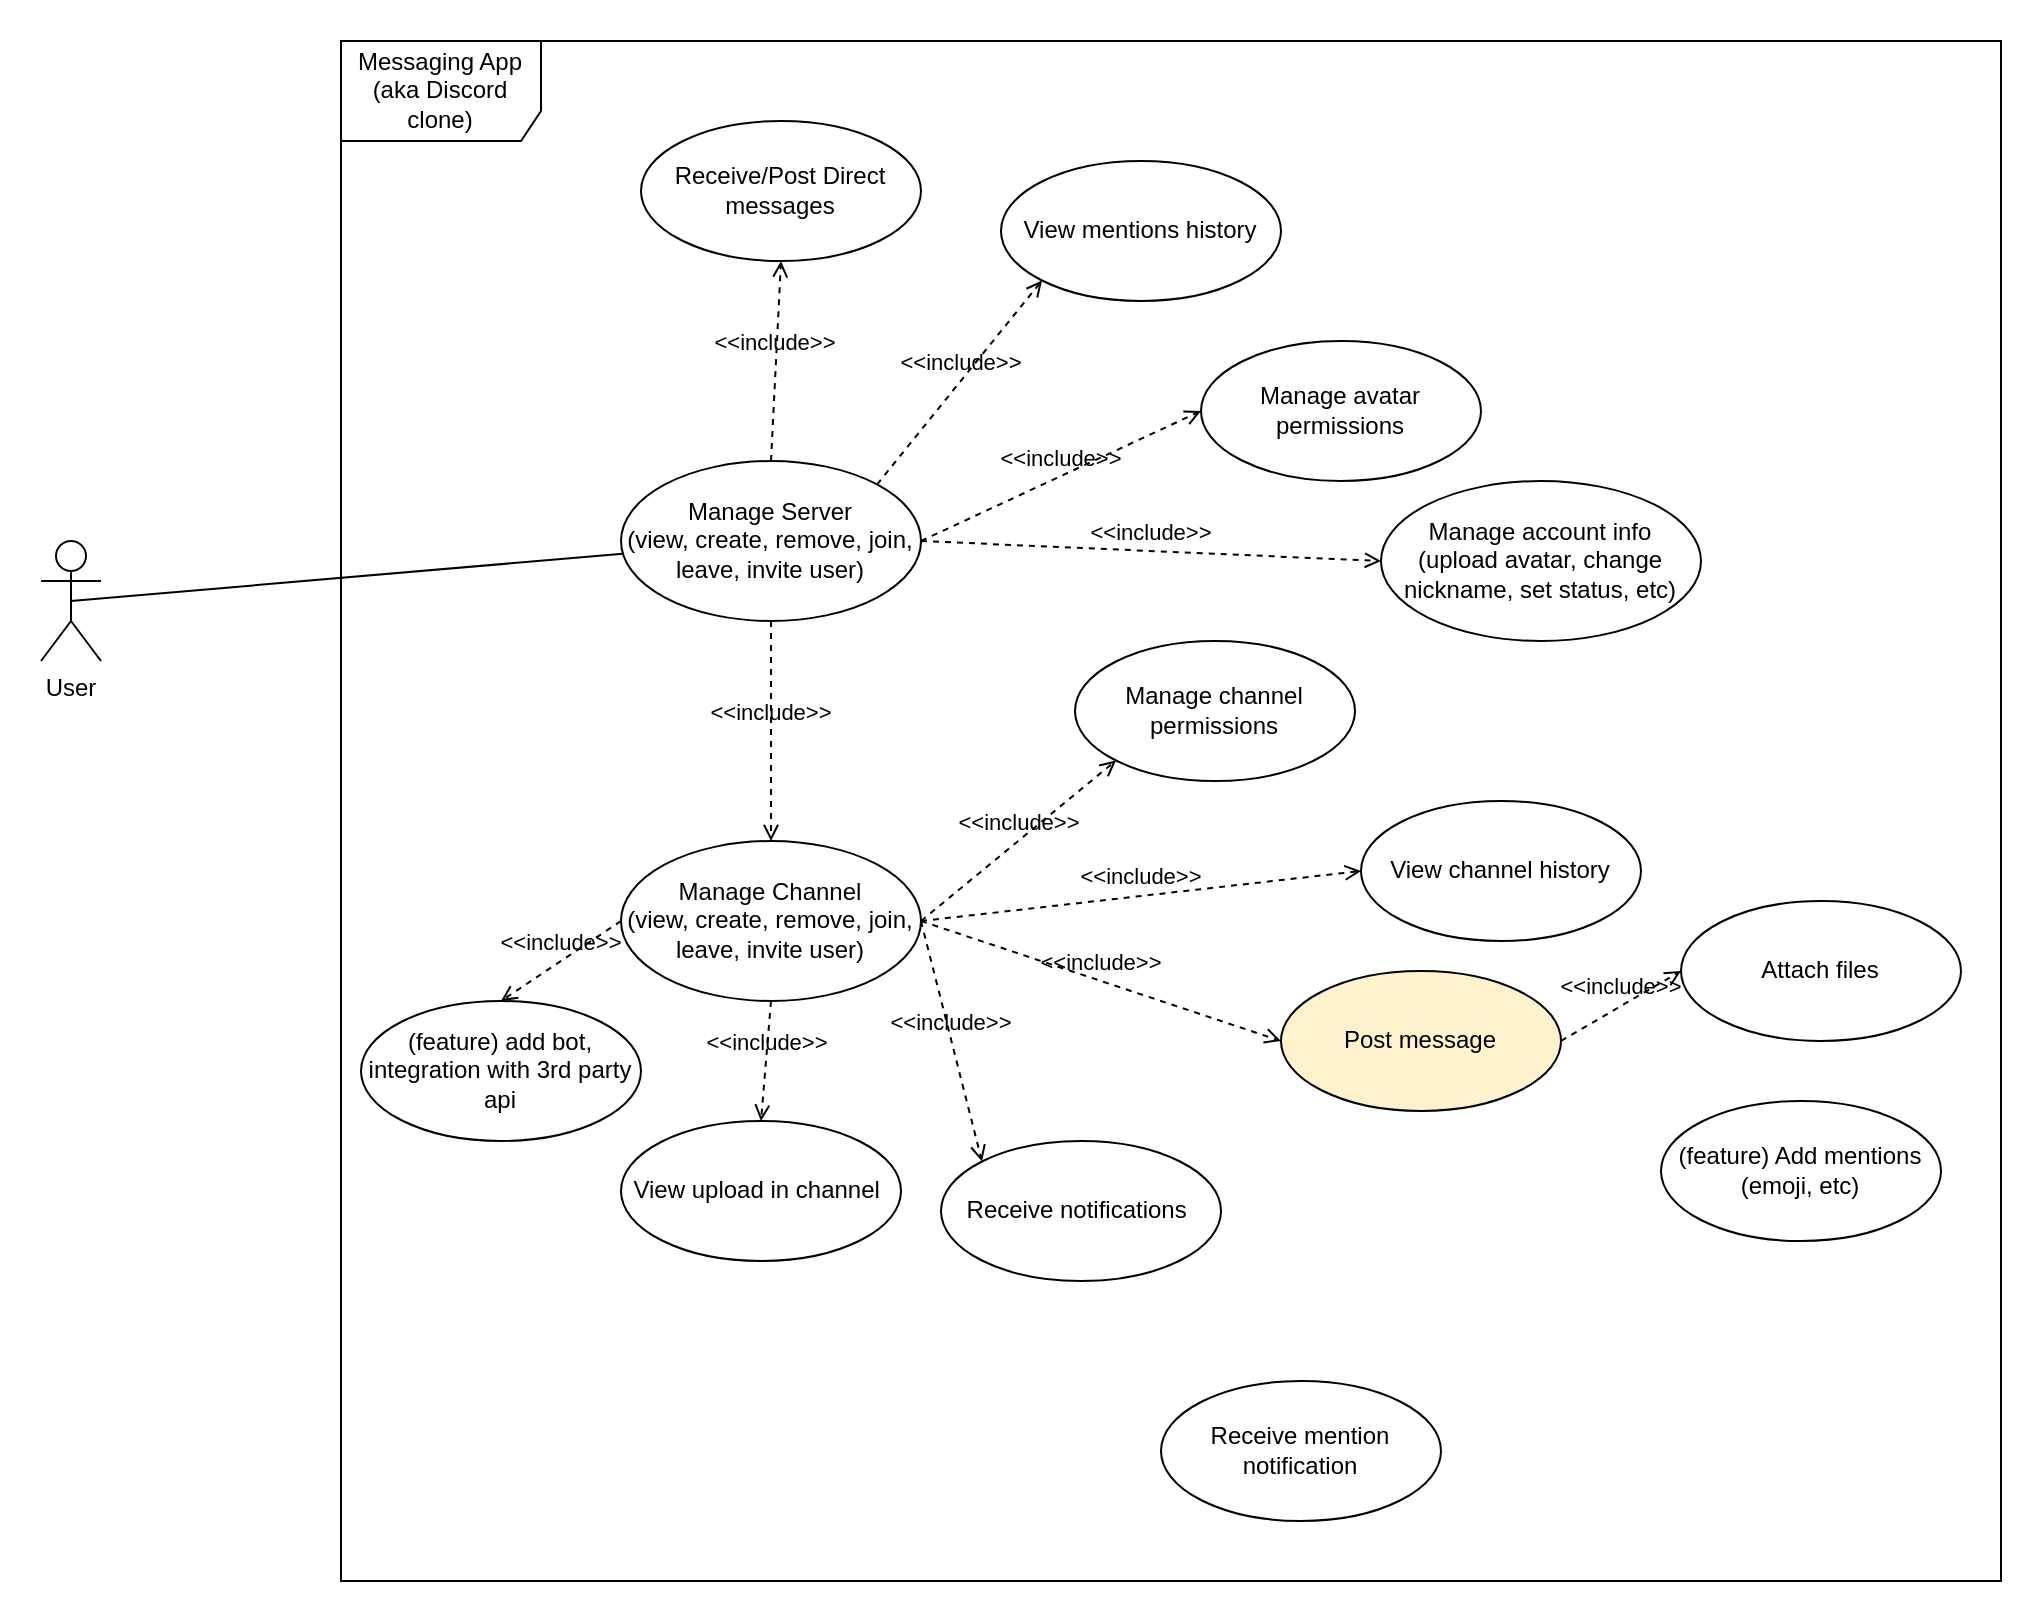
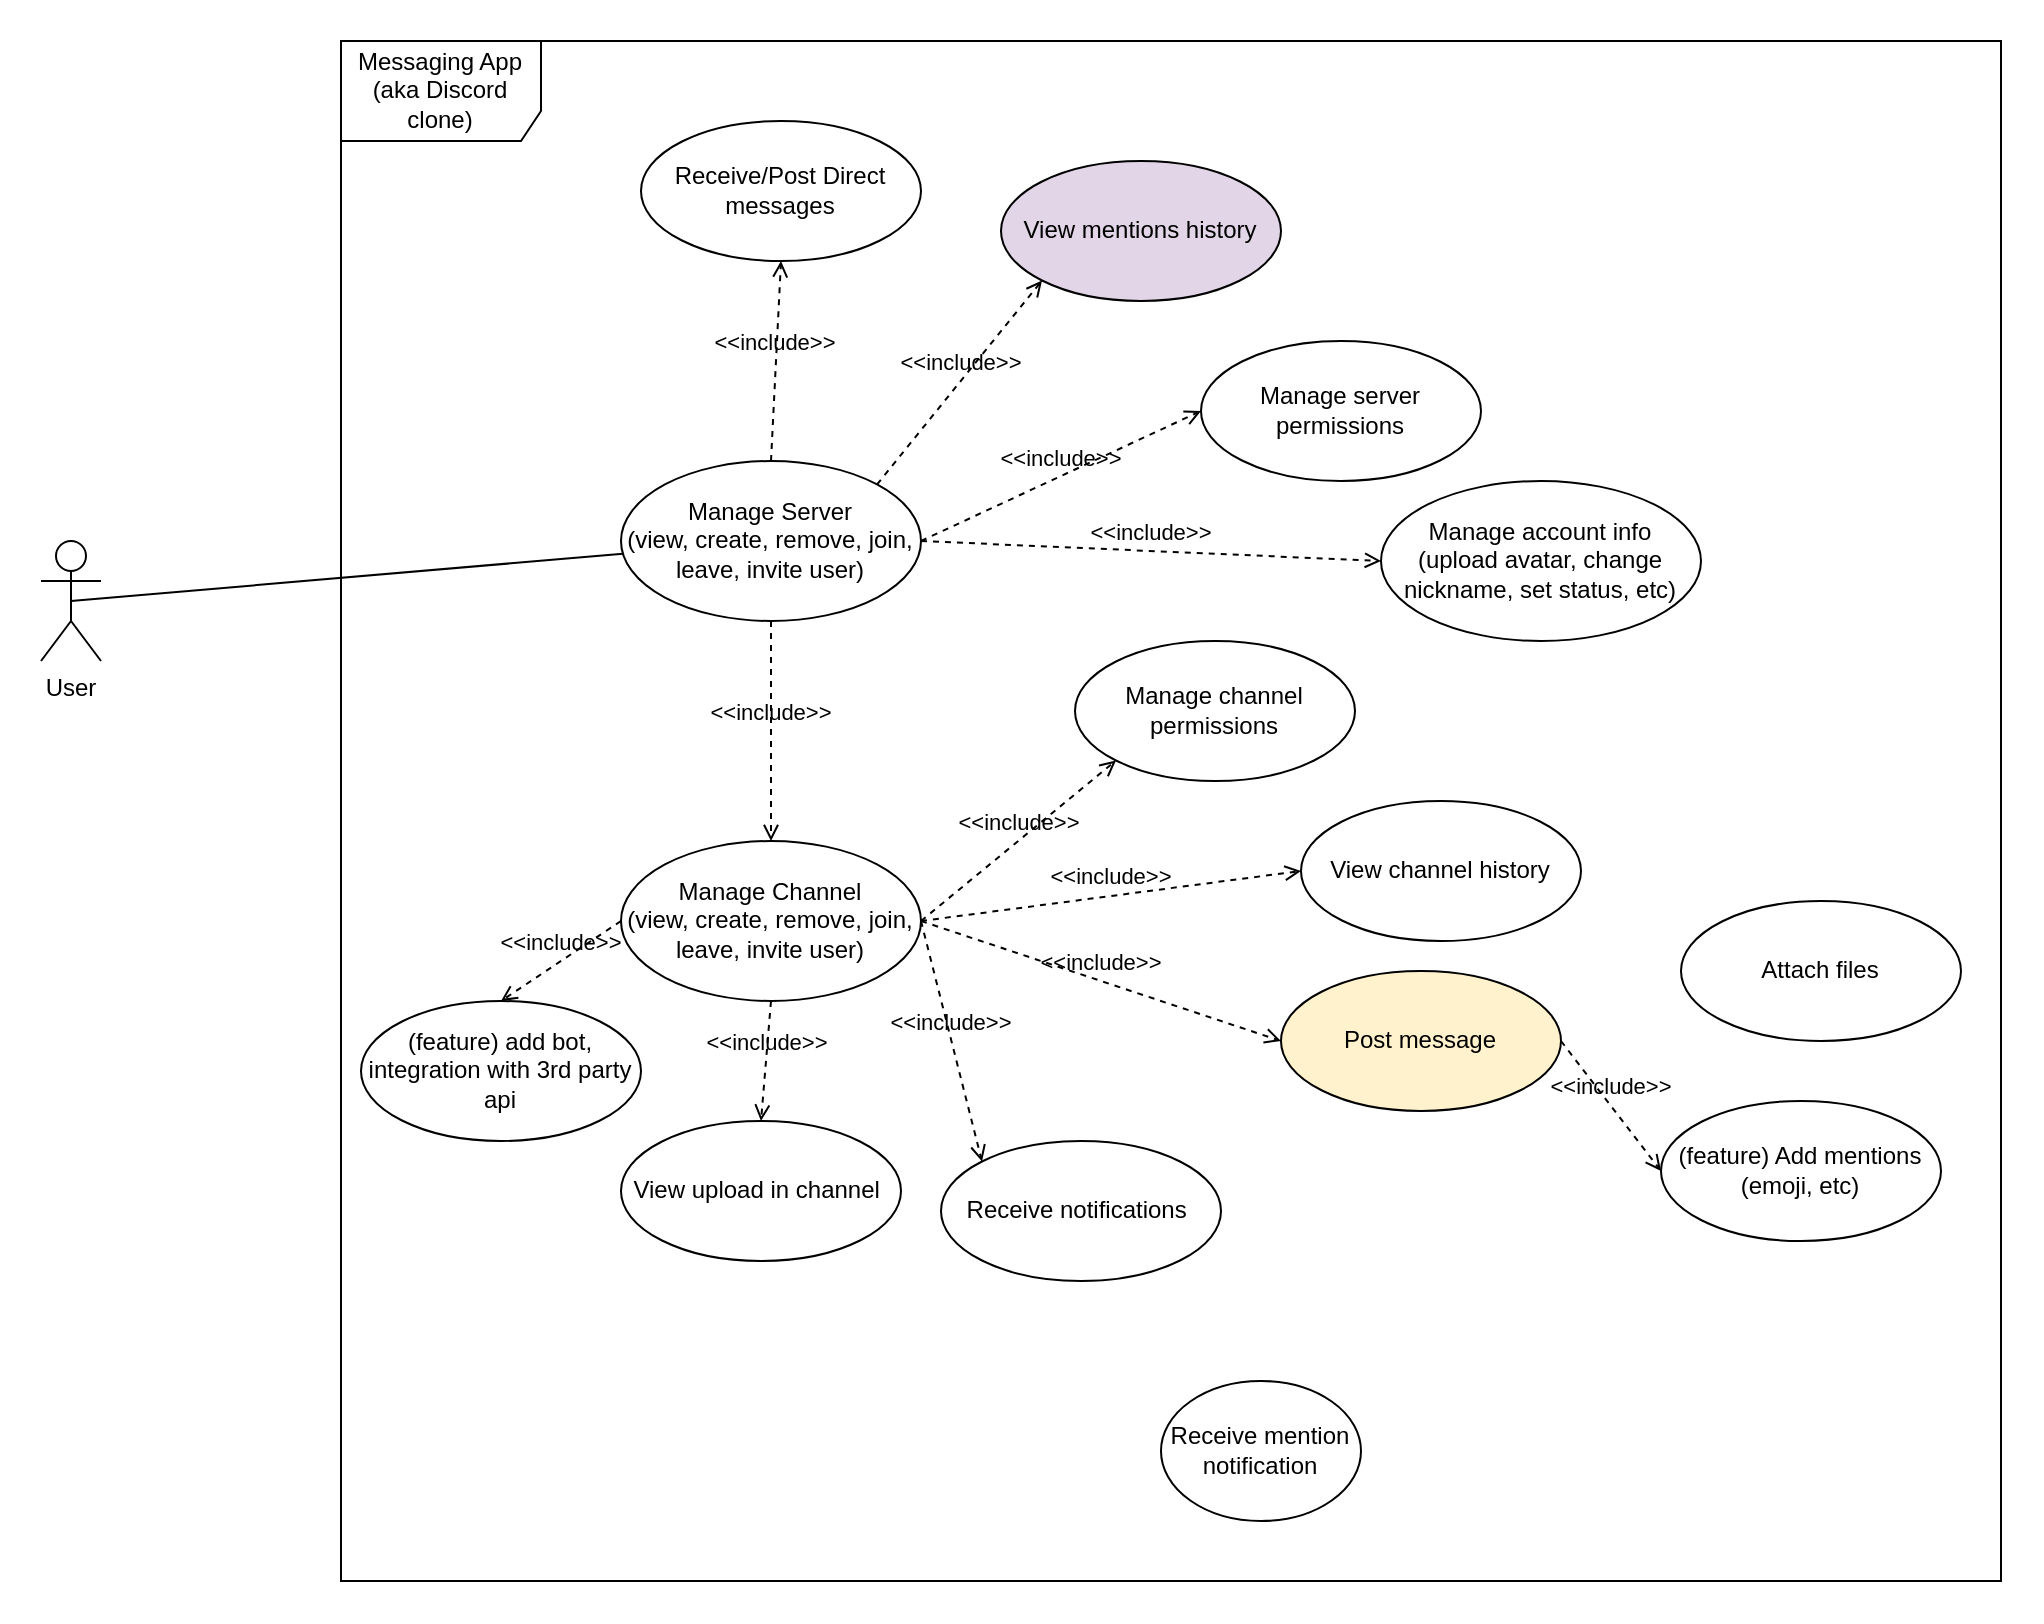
- <mxCell id="14" value="View mentions history" style="ellipse;whiteSpace=wrap;html=1;" vertex="1" parent="1"><mxGeometry x="500" y="80" width="140" height="70" as="geometry" /></mxCell>
+ <mxCell id="14" value="View mentions history" style="ellipse;whiteSpace=wrap;html=1;fillColor=#e1d5e7;" vertex="1" parent="1"><mxGeometry x="500" y="80" width="140" height="70" as="geometry" /></mxCell>
- <mxCell id="10" value="Manage avatar permissions" style="ellipse;whiteSpace=wrap;html=1;" vertex="1" parent="1"><mxGeometry x="600" y="170" width="140" height="70" as="geometry" /></mxCell>
+ <mxCell id="10" value="Manage server permissions" style="ellipse;whiteSpace=wrap;html=1;" vertex="1" parent="1"><mxGeometry x="600" y="170" width="140" height="70" as="geometry" /></mxCell>
- <mxCell id="6" value="View channel history" style="ellipse;whiteSpace=wrap;html=1;" vertex="1" parent="1"><mxGeometry x="680" y="400" width="140" height="70" as="geometry" /></mxCell>
+ <mxCell id="6" value="View channel history" style="ellipse;whiteSpace=wrap;html=1;" vertex="1" parent="1"><mxGeometry x="650" y="400" width="140" height="70" as="geometry" /></mxCell>
- <mxCell id="30" value="&amp;lt;&amp;lt;include&amp;gt;&amp;gt;" style="edgeStyle=none;html=1;endArrow=open;verticalAlign=bottom;dashed=1;labelBackgroundColor=none;exitX=1;exitY=0.5;exitDx=0;exitDy=0;entryX=0;entryY=0.5;entryDx=0;entryDy=0;" edge="1" parent="1" source="7" target="29"><mxGeometry width="160" relative="1" as="geometry"><mxPoint x="790" y="530" as="sourcePoint" /><mxPoint x="840" y="595" as="targetPoint" /></mxGeometry></mxCell>
+ <mxCell id="26" value="&amp;lt;&amp;lt;include&amp;gt;&amp;gt;" style="edgeStyle=none;html=1;endArrow=open;verticalAlign=bottom;dashed=1;labelBackgroundColor=none;exitX=1;exitY=0.5;exitDx=0;exitDy=0;entryX=0;entryY=0.5;entryDx=0;entryDy=0;" edge="1" parent="1" source="7" target="25"><mxGeometry width="160" relative="1" as="geometry"><mxPoint x="470" y="470" as="sourcePoint" /><mxPoint x="650" y="530" as="targetPoint" /></mxGeometry></mxCell>
- <mxCell id="22" value="Receive mention notification" style="ellipse;whiteSpace=wrap;html=1;" vertex="1" parent="1"><mxGeometry x="580" y="690" width="140" height="70" as="geometry" /></mxCell>
+ <mxCell id="22" value="Receive mention notification" style="ellipse;whiteSpace=wrap;html=1;" vertex="1" parent="1"><mxGeometry x="580" y="690" width="100" height="70" as="geometry" /></mxCell>
